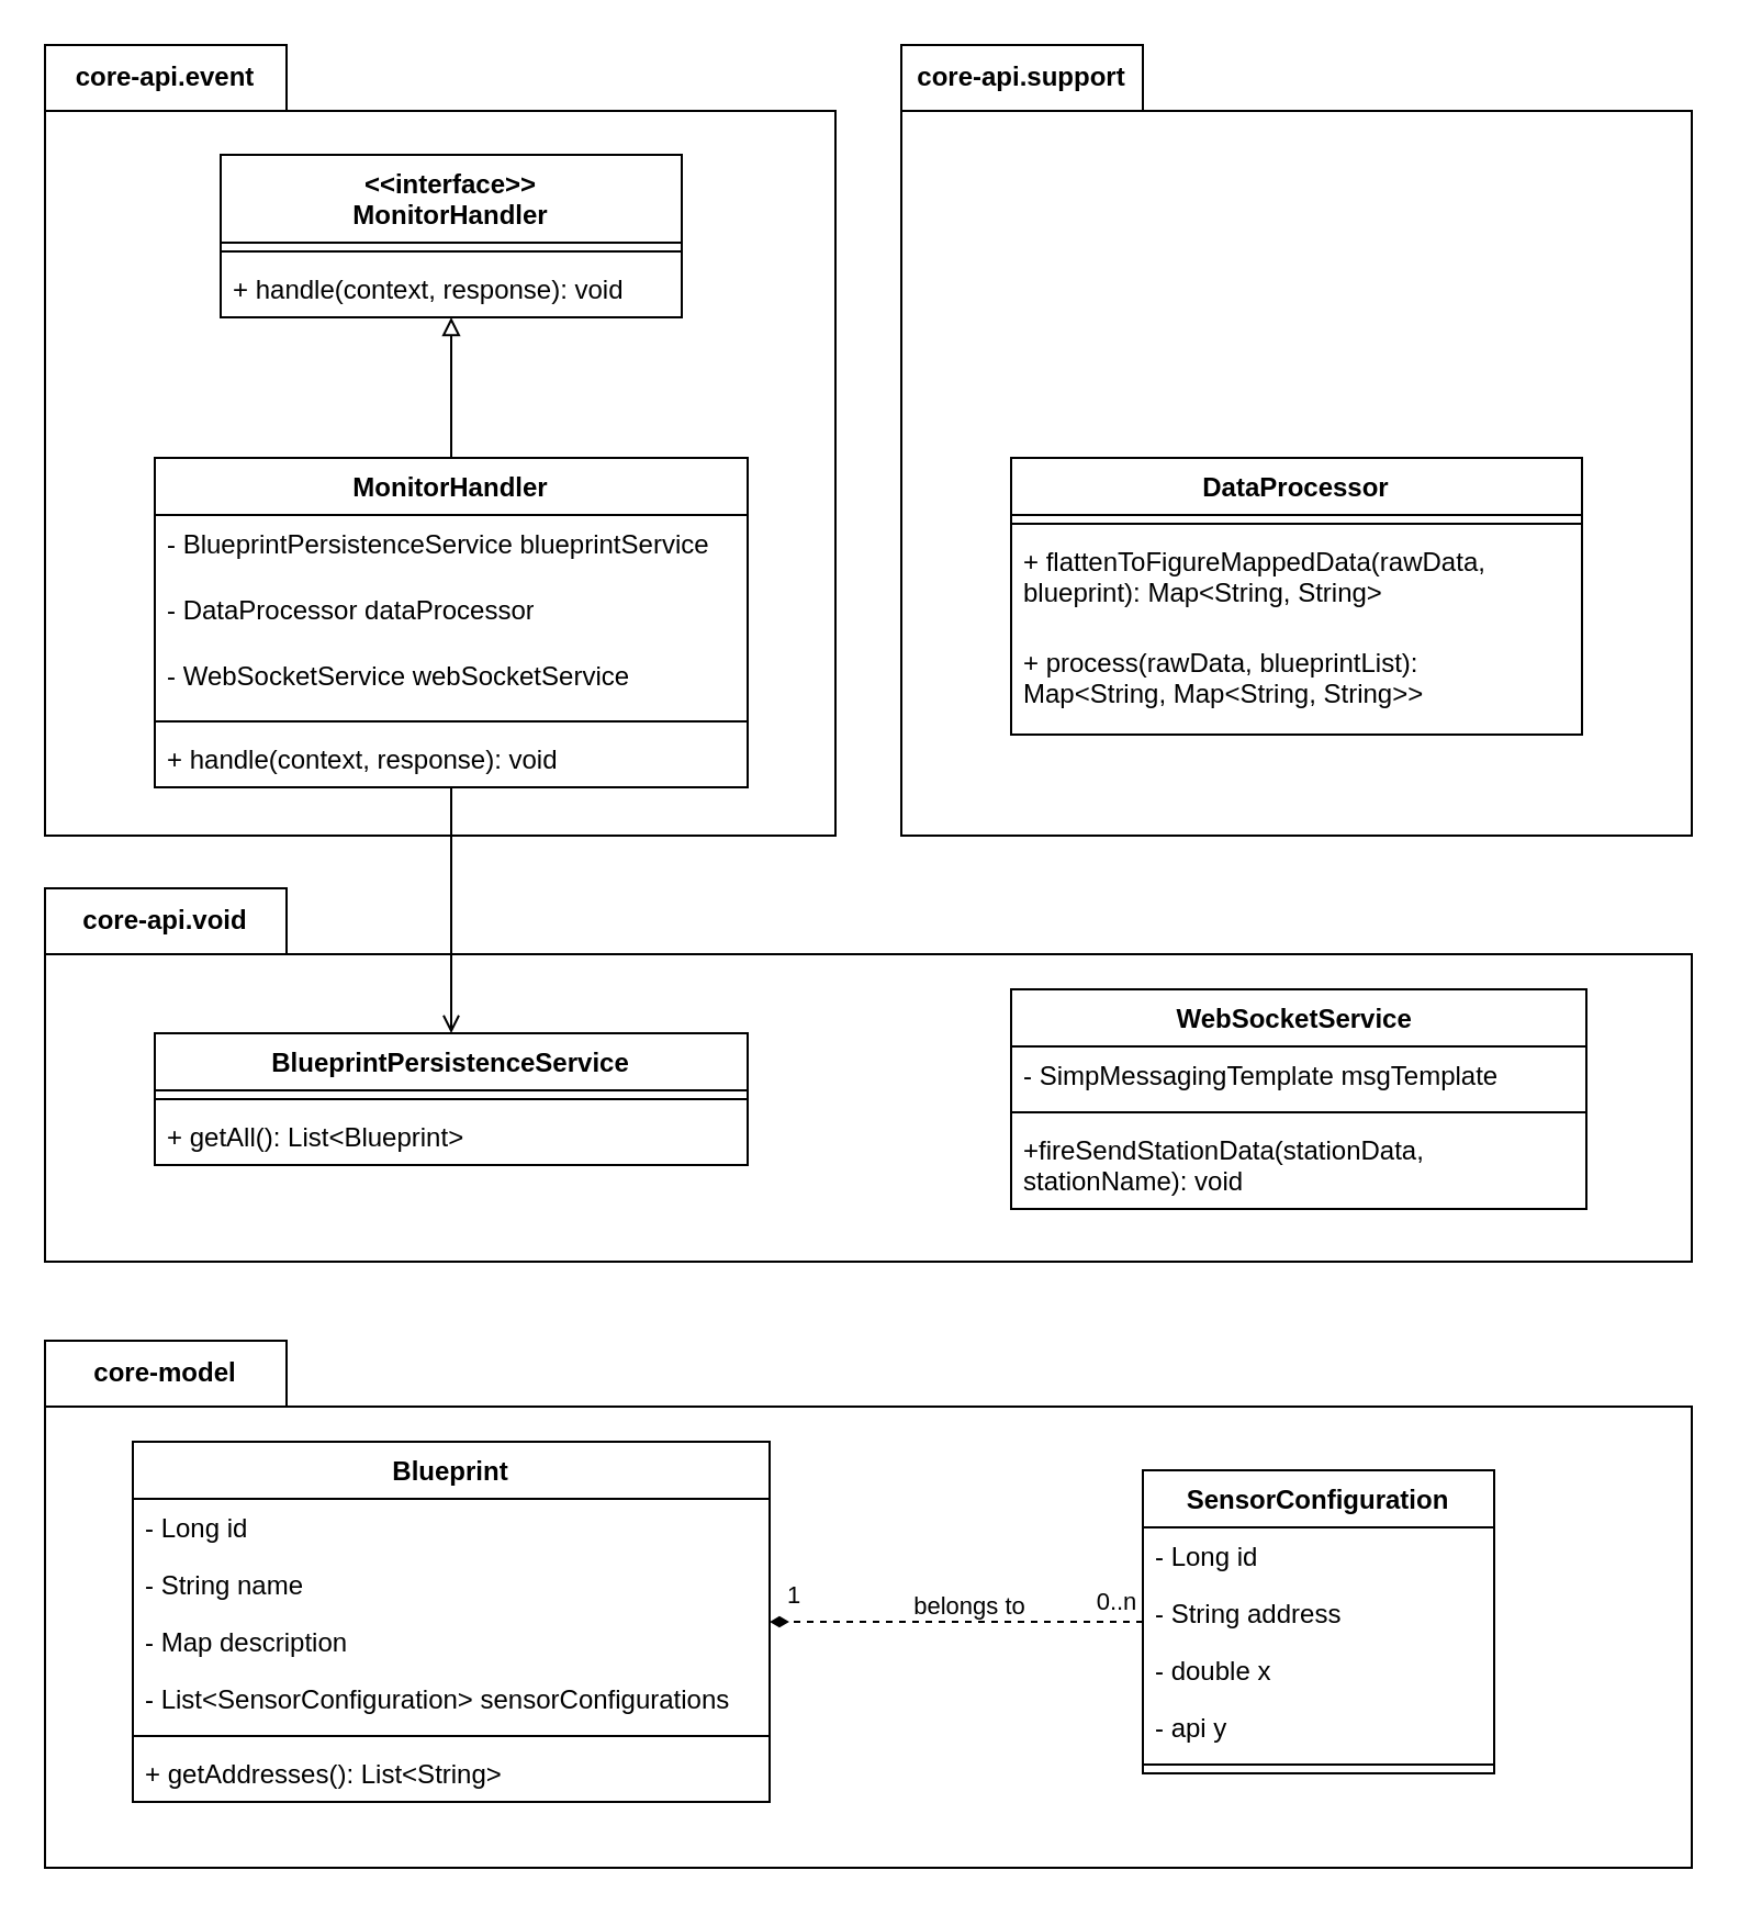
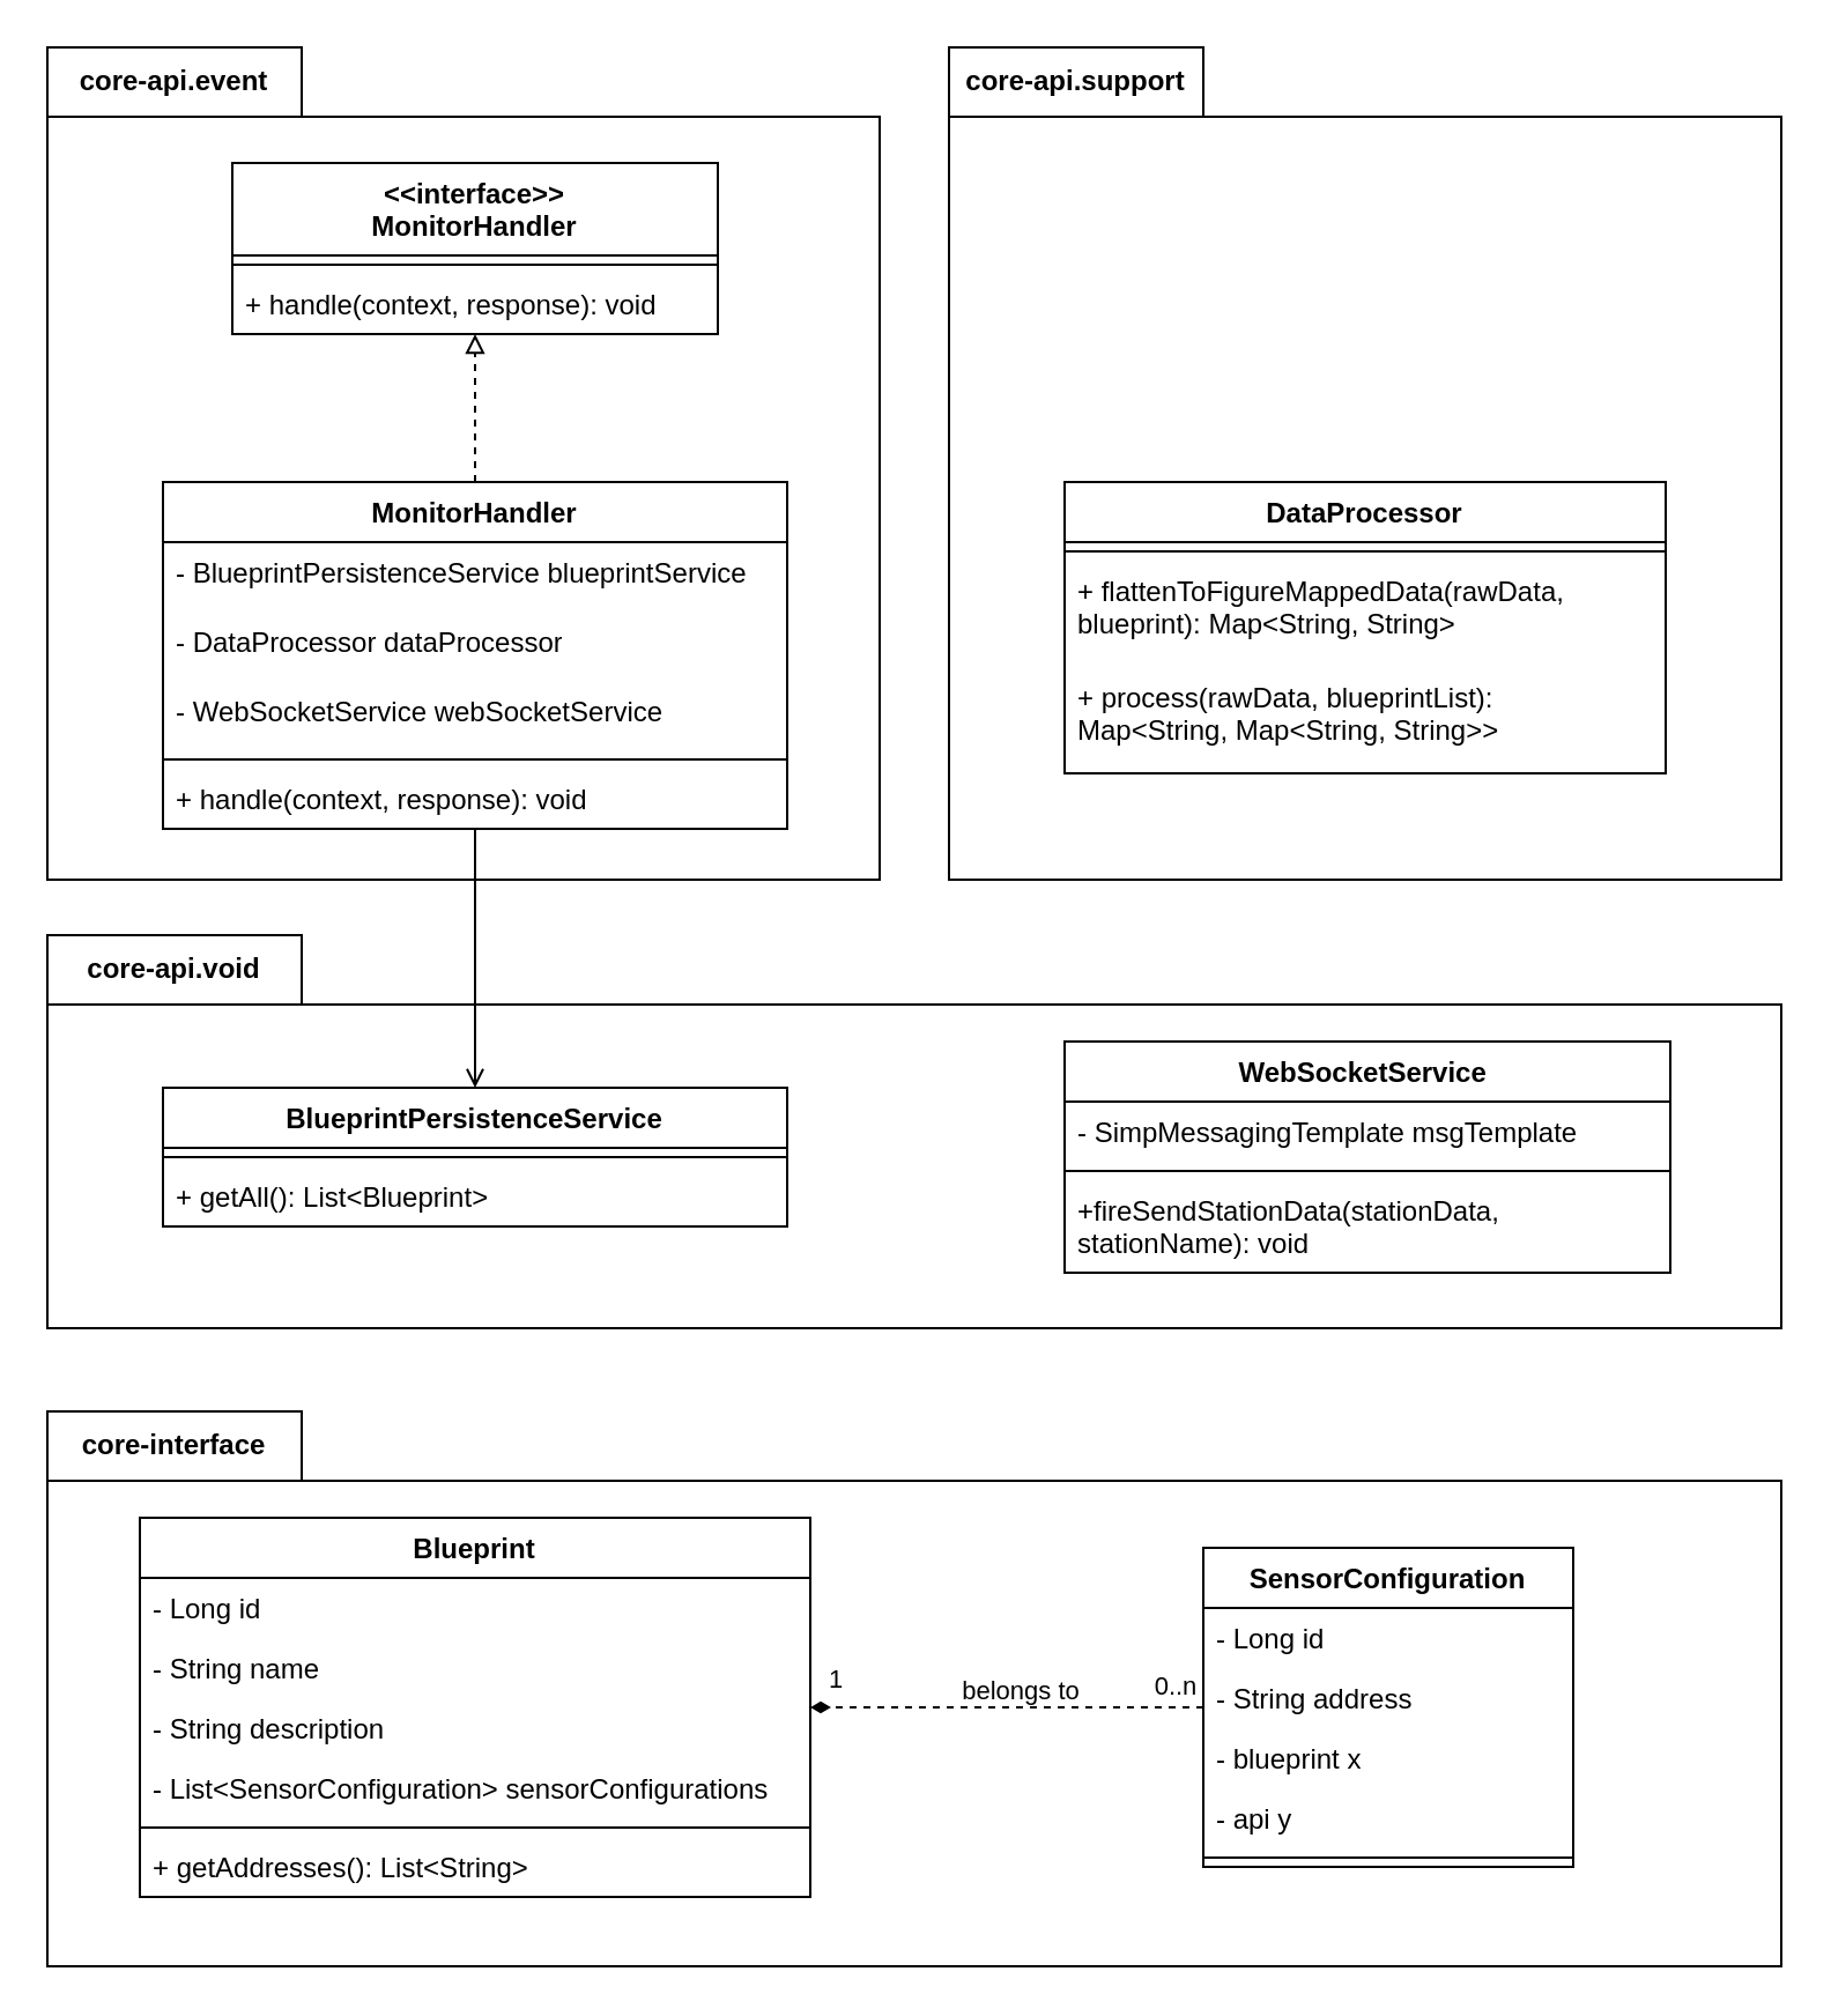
- <mxCell id="41" style="edgeStyle=orthogonalEdgeStyle;rounded=0;orthogonalLoop=1;jettySize=auto;html=1;dashed=0;endArrow=block;endFill=0;" parent="1" source="43" target="38" edge="1"><mxGeometry relative="1" as="geometry" /></mxCell>
+ <mxCell id="41" style="edgeStyle=orthogonalEdgeStyle;rounded=0;orthogonalLoop=1;jettySize=auto;html=1;dashed=1;endArrow=block;endFill=0;" parent="1" source="43" target="38" edge="1"><mxGeometry relative="1" as="geometry" /></mxCell>
- <mxCell id="2" value="core-model" style="shape=folder;fontStyle=1;tabWidth=110;tabHeight=30;tabPosition=left;html=1;boundedLbl=1;labelInHeader=1;container=1;collapsible=0;whiteSpace=wrap;" parent="1" vertex="1"><mxGeometry x="20" y="610" width="750" height="240" as="geometry" /></mxCell>
+ <mxCell id="2" value="core-interface" style="shape=folder;fontStyle=1;tabWidth=110;tabHeight=30;tabPosition=left;html=1;boundedLbl=1;labelInHeader=1;container=1;collapsible=0;whiteSpace=wrap;" parent="1" vertex="1"><mxGeometry x="20" y="610" width="750" height="240" as="geometry" /></mxCell>
- <mxCell id="7" value="- Map description" style="text;strokeColor=none;fillColor=none;align=left;verticalAlign=top;spacingLeft=4;spacingRight=4;overflow=hidden;rotatable=0;points=[[0,0.5],[1,0.5]];portConstraint=eastwest;whiteSpace=wrap;html=1;" parent="4" vertex="1"><mxGeometry y="78" width="290" height="26" as="geometry" /></mxCell>
+ <mxCell id="7" value="- String description" style="text;strokeColor=none;fillColor=none;align=left;verticalAlign=top;spacingLeft=4;spacingRight=4;overflow=hidden;rotatable=0;points=[[0,0.5],[1,0.5]];portConstraint=eastwest;whiteSpace=wrap;html=1;" parent="4" vertex="1"><mxGeometry y="78" width="290" height="26" as="geometry" /></mxCell>
- <mxCell id="14" value="- double x" style="text;strokeColor=none;fillColor=none;align=left;verticalAlign=top;spacingLeft=4;spacingRight=4;overflow=hidden;rotatable=0;points=[[0,0.5],[1,0.5]];portConstraint=eastwest;whiteSpace=wrap;html=1;" parent="11" vertex="1"><mxGeometry y="78" width="160" height="26" as="geometry" /></mxCell>
+ <mxCell id="14" value="- blueprint x" style="text;strokeColor=none;fillColor=none;align=left;verticalAlign=top;spacingLeft=4;spacingRight=4;overflow=hidden;rotatable=0;points=[[0,0.5],[1,0.5]];portConstraint=eastwest;whiteSpace=wrap;html=1;" parent="11" vertex="1"><mxGeometry y="78" width="160" height="26" as="geometry" /></mxCell>
